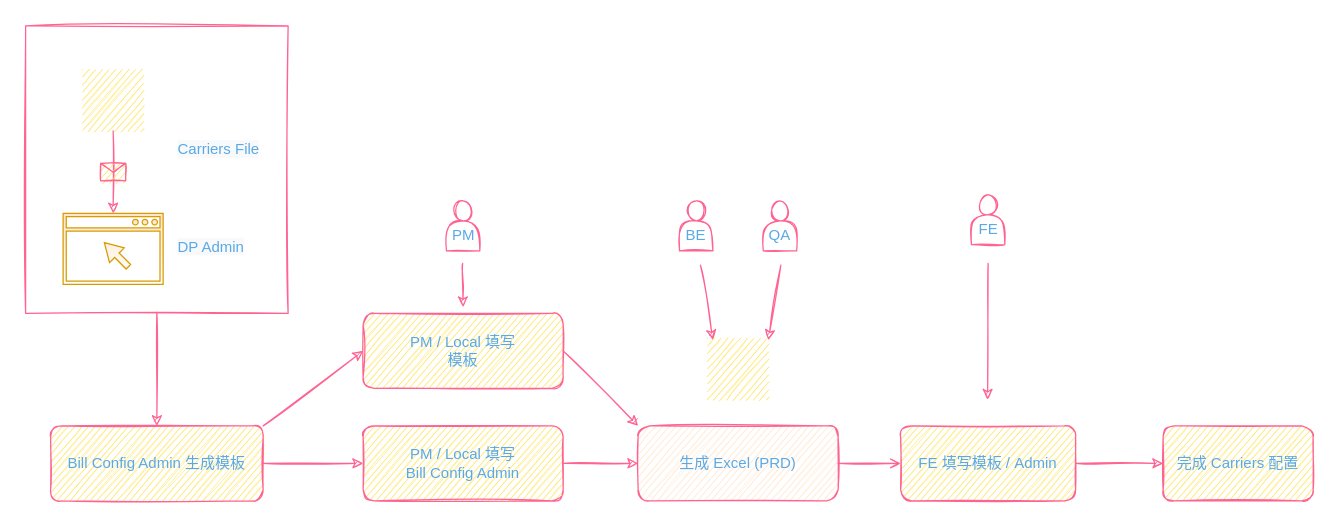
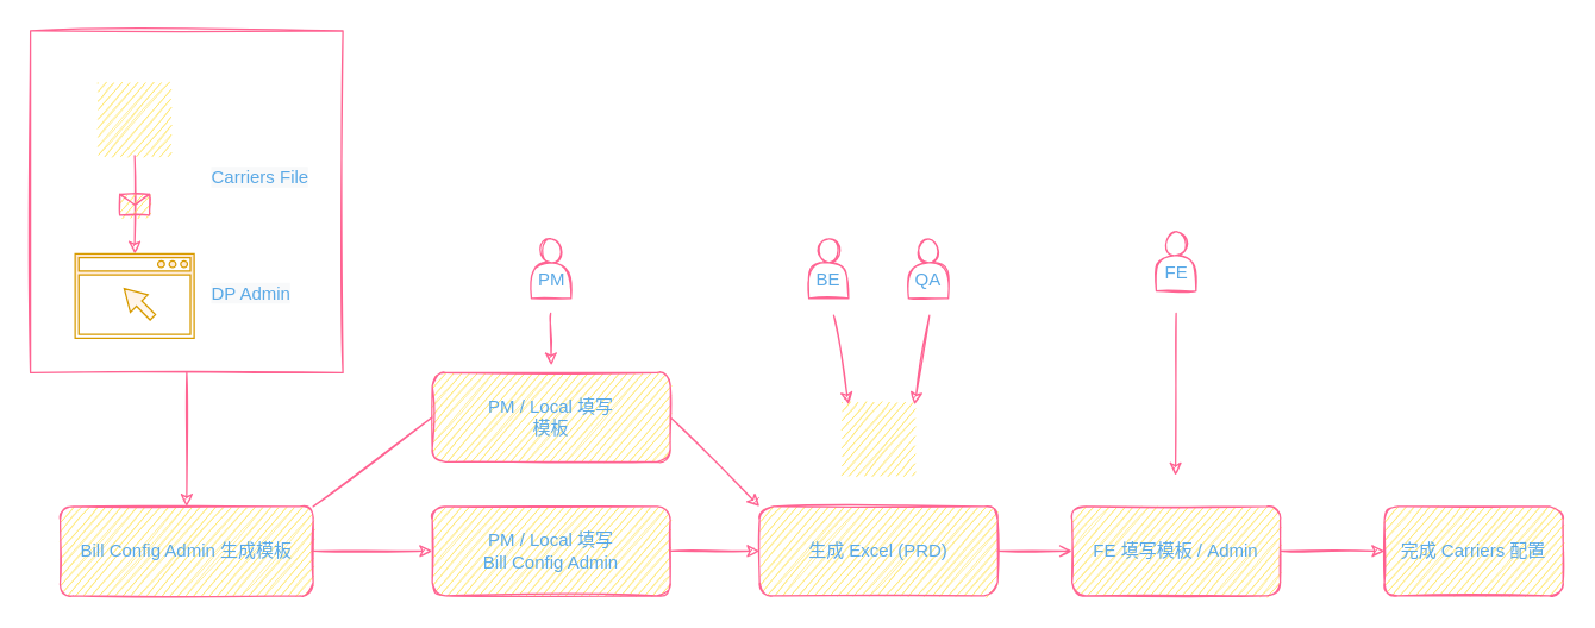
- <mxCell id="11" value="" style="endArrow=classic;html=1;rounded=1;sketch=1;fontColor=#5AA9E6;strokeColor=#FF6392;fillColor=#FFE45E;curved=0;entryX=0;entryY=0.5;entryDx=0;entryDy=0;exitX=1;exitY=0;exitDx=0;exitDy=0;" parent="1" source="5" target="8" edge="1"><mxGeometry width="50" height="50" relative="1" as="geometry"><mxPoint x="160" y="500" as="sourcePoint" /><mxPoint x="210" y="450" as="targetPoint" /></mxGeometry></mxCell>
+ <mxCell id="11" value="" style="endArrow=none;html=1;rounded=1;sketch=1;fontColor=#5AA9E6;strokeColor=#FF6392;fillColor=#FFE45E;curved=0;entryX=0;entryY=0.5;entryDx=0;entryDy=0;exitX=1;exitY=0;exitDx=0;exitDy=0;" parent="1" source="5" target="8" edge="1"><mxGeometry width="50" height="50" relative="1" as="geometry"><mxPoint x="160" y="500" as="sourcePoint" /><mxPoint x="210" y="450" as="targetPoint" /></mxGeometry></mxCell>
- <mxCell id="13" value="生成 Excel (PRD)" style="rounded=1;whiteSpace=wrap;html=1;fontSize=12;glass=0;strokeWidth=1;shadow=0;sketch=1;fillColor=#ffe6cc;strokeColor=#FF6392;fontColor=#5AA9E6;" parent="1" vertex="1"><mxGeometry x="510" y="340" width="160" height="60" as="geometry" /></mxCell>
+ <mxCell id="13" value="生成 Excel (PRD)" style="rounded=1;whiteSpace=wrap;html=1;fontSize=12;glass=0;strokeWidth=1;shadow=0;sketch=1;fillColor=#FFE45E;strokeColor=#FF6392;fontColor=#5AA9E6;" parent="1" vertex="1"><mxGeometry x="510" y="340" width="160" height="60" as="geometry" /></mxCell>
